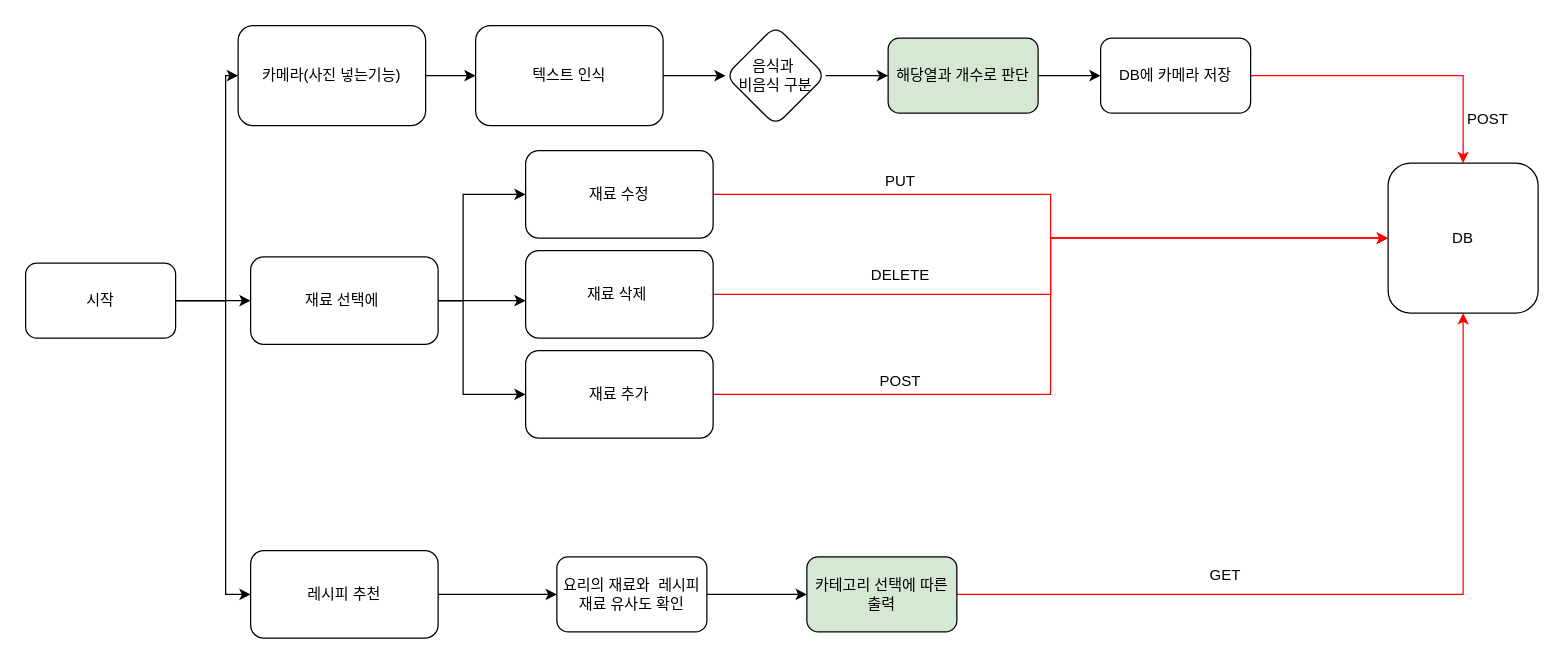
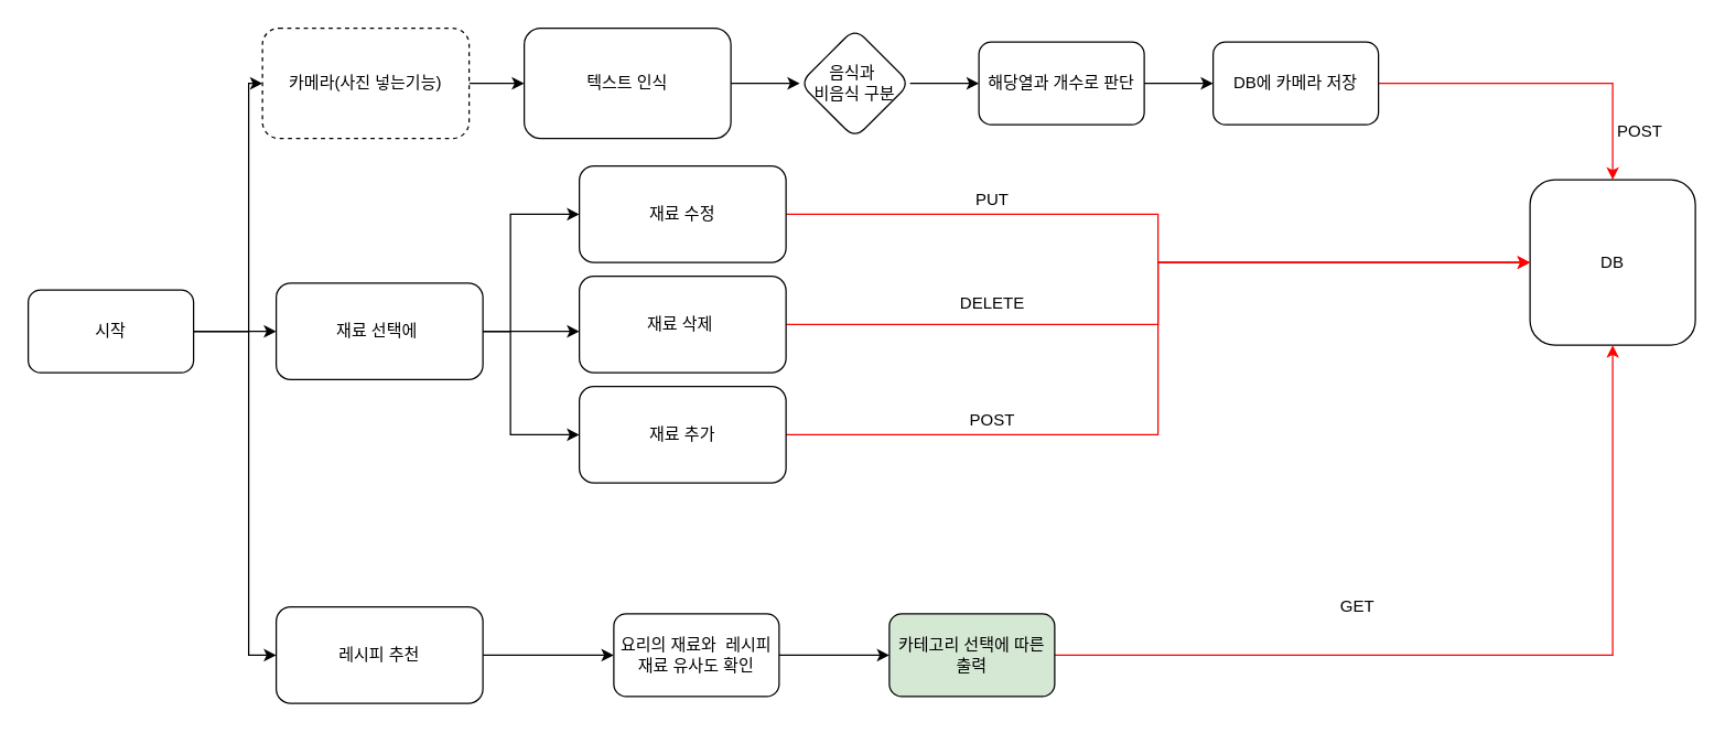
- <mxCell id="7" value="카메라(사진 넣는기능)" style="whiteSpace=wrap;html=1;rounded=1;" vertex="1" parent="1"><mxGeometry x="190" y="20" width="150" height="80" as="geometry" /></mxCell>
+ <mxCell id="7" value="카메라(사진 넣는기능)" style="whiteSpace=wrap;html=1;rounded=1;dashed=1;" vertex="1" parent="1"><mxGeometry x="190" y="20" width="150" height="80" as="geometry" /></mxCell>
- <mxCell id="19" value="해당열과 개수로 판단" style="whiteSpace=wrap;html=1;rounded=1;fillColor=#d5e8d4;" vertex="1" parent="1"><mxGeometry x="710" y="30" width="120" height="60" as="geometry" /></mxCell>
+ <mxCell id="19" value="해당열과 개수로 판단" style="whiteSpace=wrap;html=1;rounded=1;" vertex="1" parent="1"><mxGeometry x="710" y="30" width="120" height="60" as="geometry" /></mxCell>
- <mxCell id="36" value="GET" style="text;html=1;align=center;verticalAlign=middle;whiteSpace=wrap;rounded=0;" vertex="1" parent="1"><mxGeometry x="950" y="445" width="60" height="30" as="geometry" /></mxCell>
+ <mxCell id="36" value="GET" style="text;html=1;align=center;verticalAlign=middle;whiteSpace=wrap;rounded=0;" vertex="1" parent="1"><mxGeometry x="955" y="425" width="60" height="30" as="geometry" /></mxCell>
